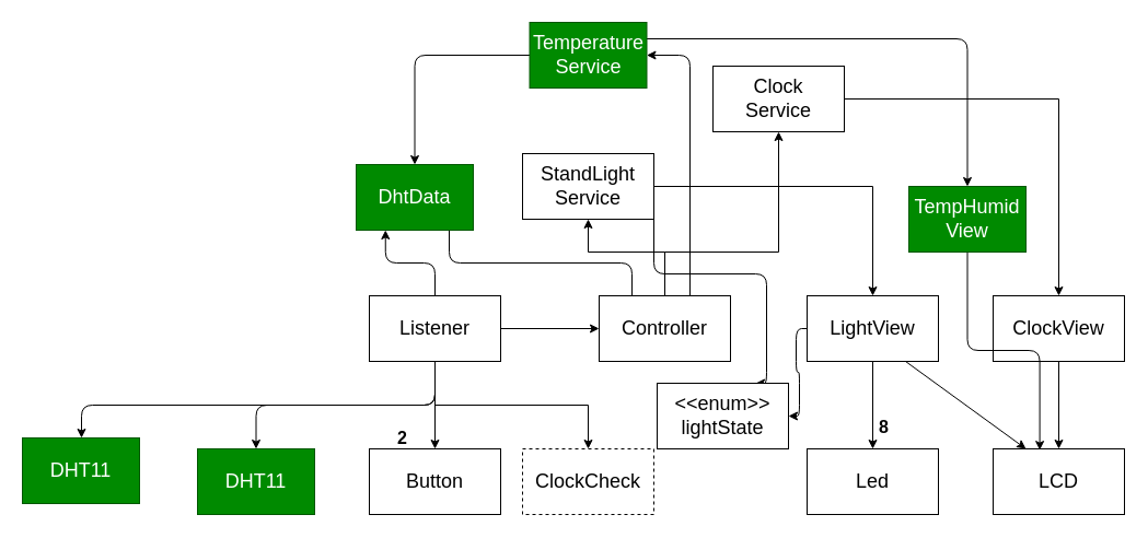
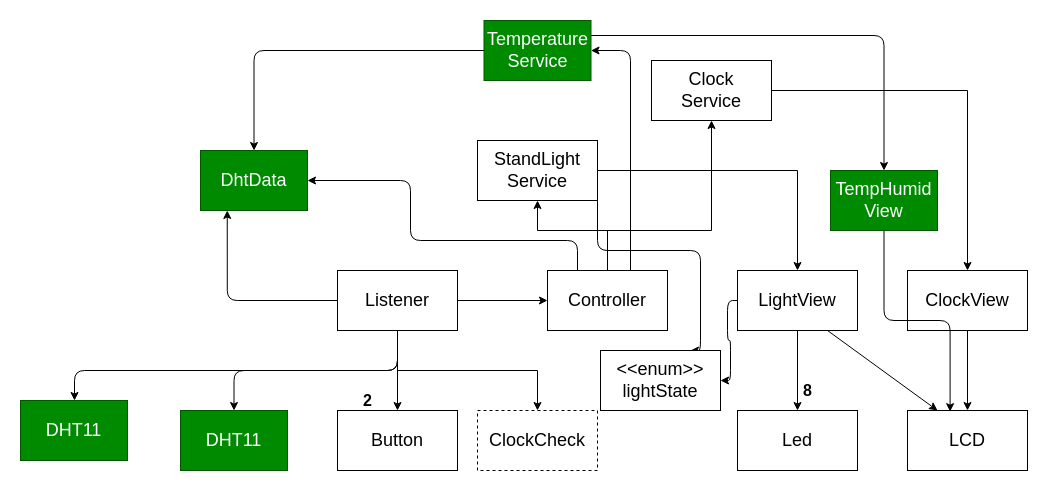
- <mxCell id="32" value="DhtData" style="whiteSpace=wrap;html=1;fontSize=18;fillColor=#008a00;strokeColor=#005700;fontColor=#ffffff;" parent="1" vertex="1"><mxGeometry x="325" y="150" width="107" height="60" as="geometry" /></mxCell>
+ <mxCell id="32" value="DhtData" style="whiteSpace=wrap;html=1;fontSize=18;fillColor=#008a00;strokeColor=#005700;fontColor=#ffffff;" parent="1" vertex="1"><mxGeometry y="150" width="107" height="60" as="geometry" x="200" /></mxCell>
